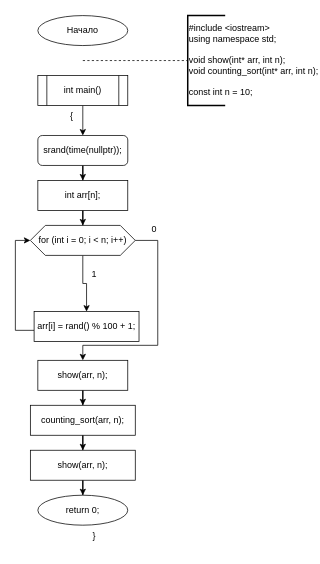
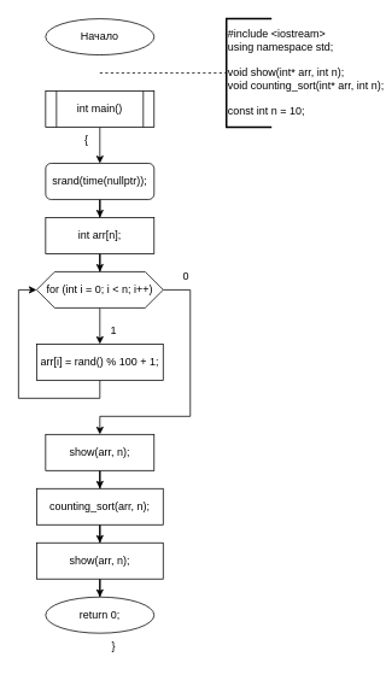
- <mxCell id="16" value="arr[i] = rand() % 100 + 1;" style="whiteSpace=wrap;html=1;" vertex="1" parent="1"><mxGeometry x="45" y="415" width="140" height="40" as="geometry" /></mxCell>
+ <mxCell id="16" value="arr[i] = rand() % 100 + 1;" style="whiteSpace=wrap;html=1;" vertex="1" parent="1"><mxGeometry x="40" y="380" width="140" height="40" as="geometry" /></mxCell>
